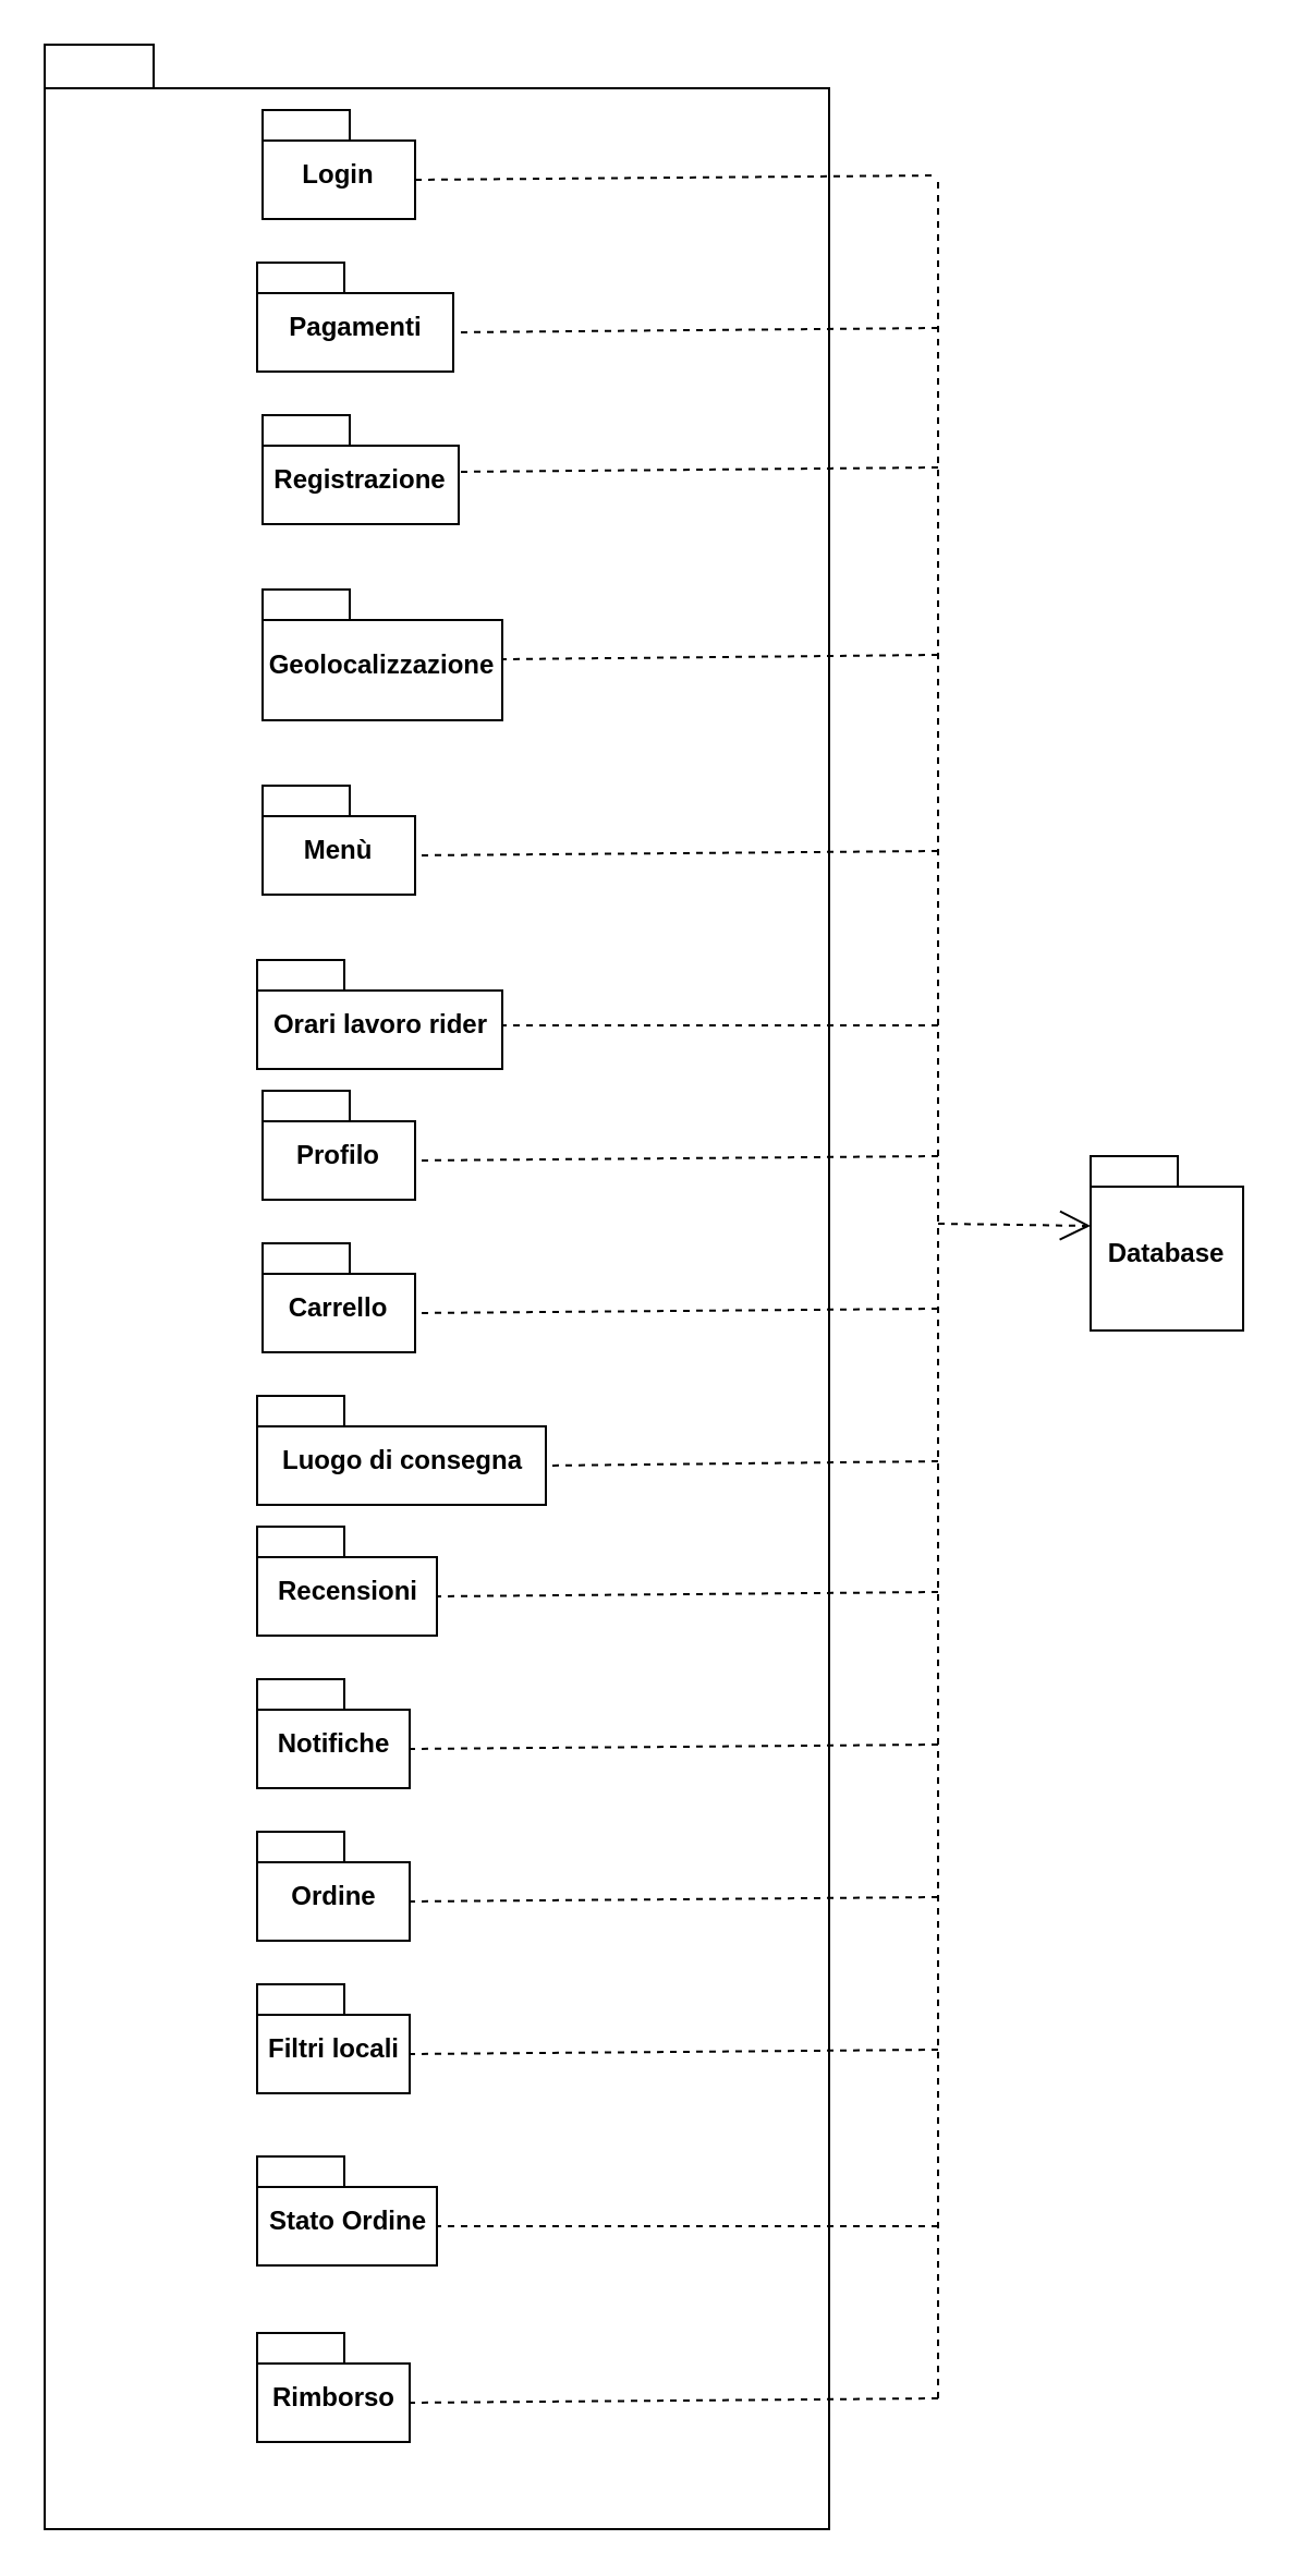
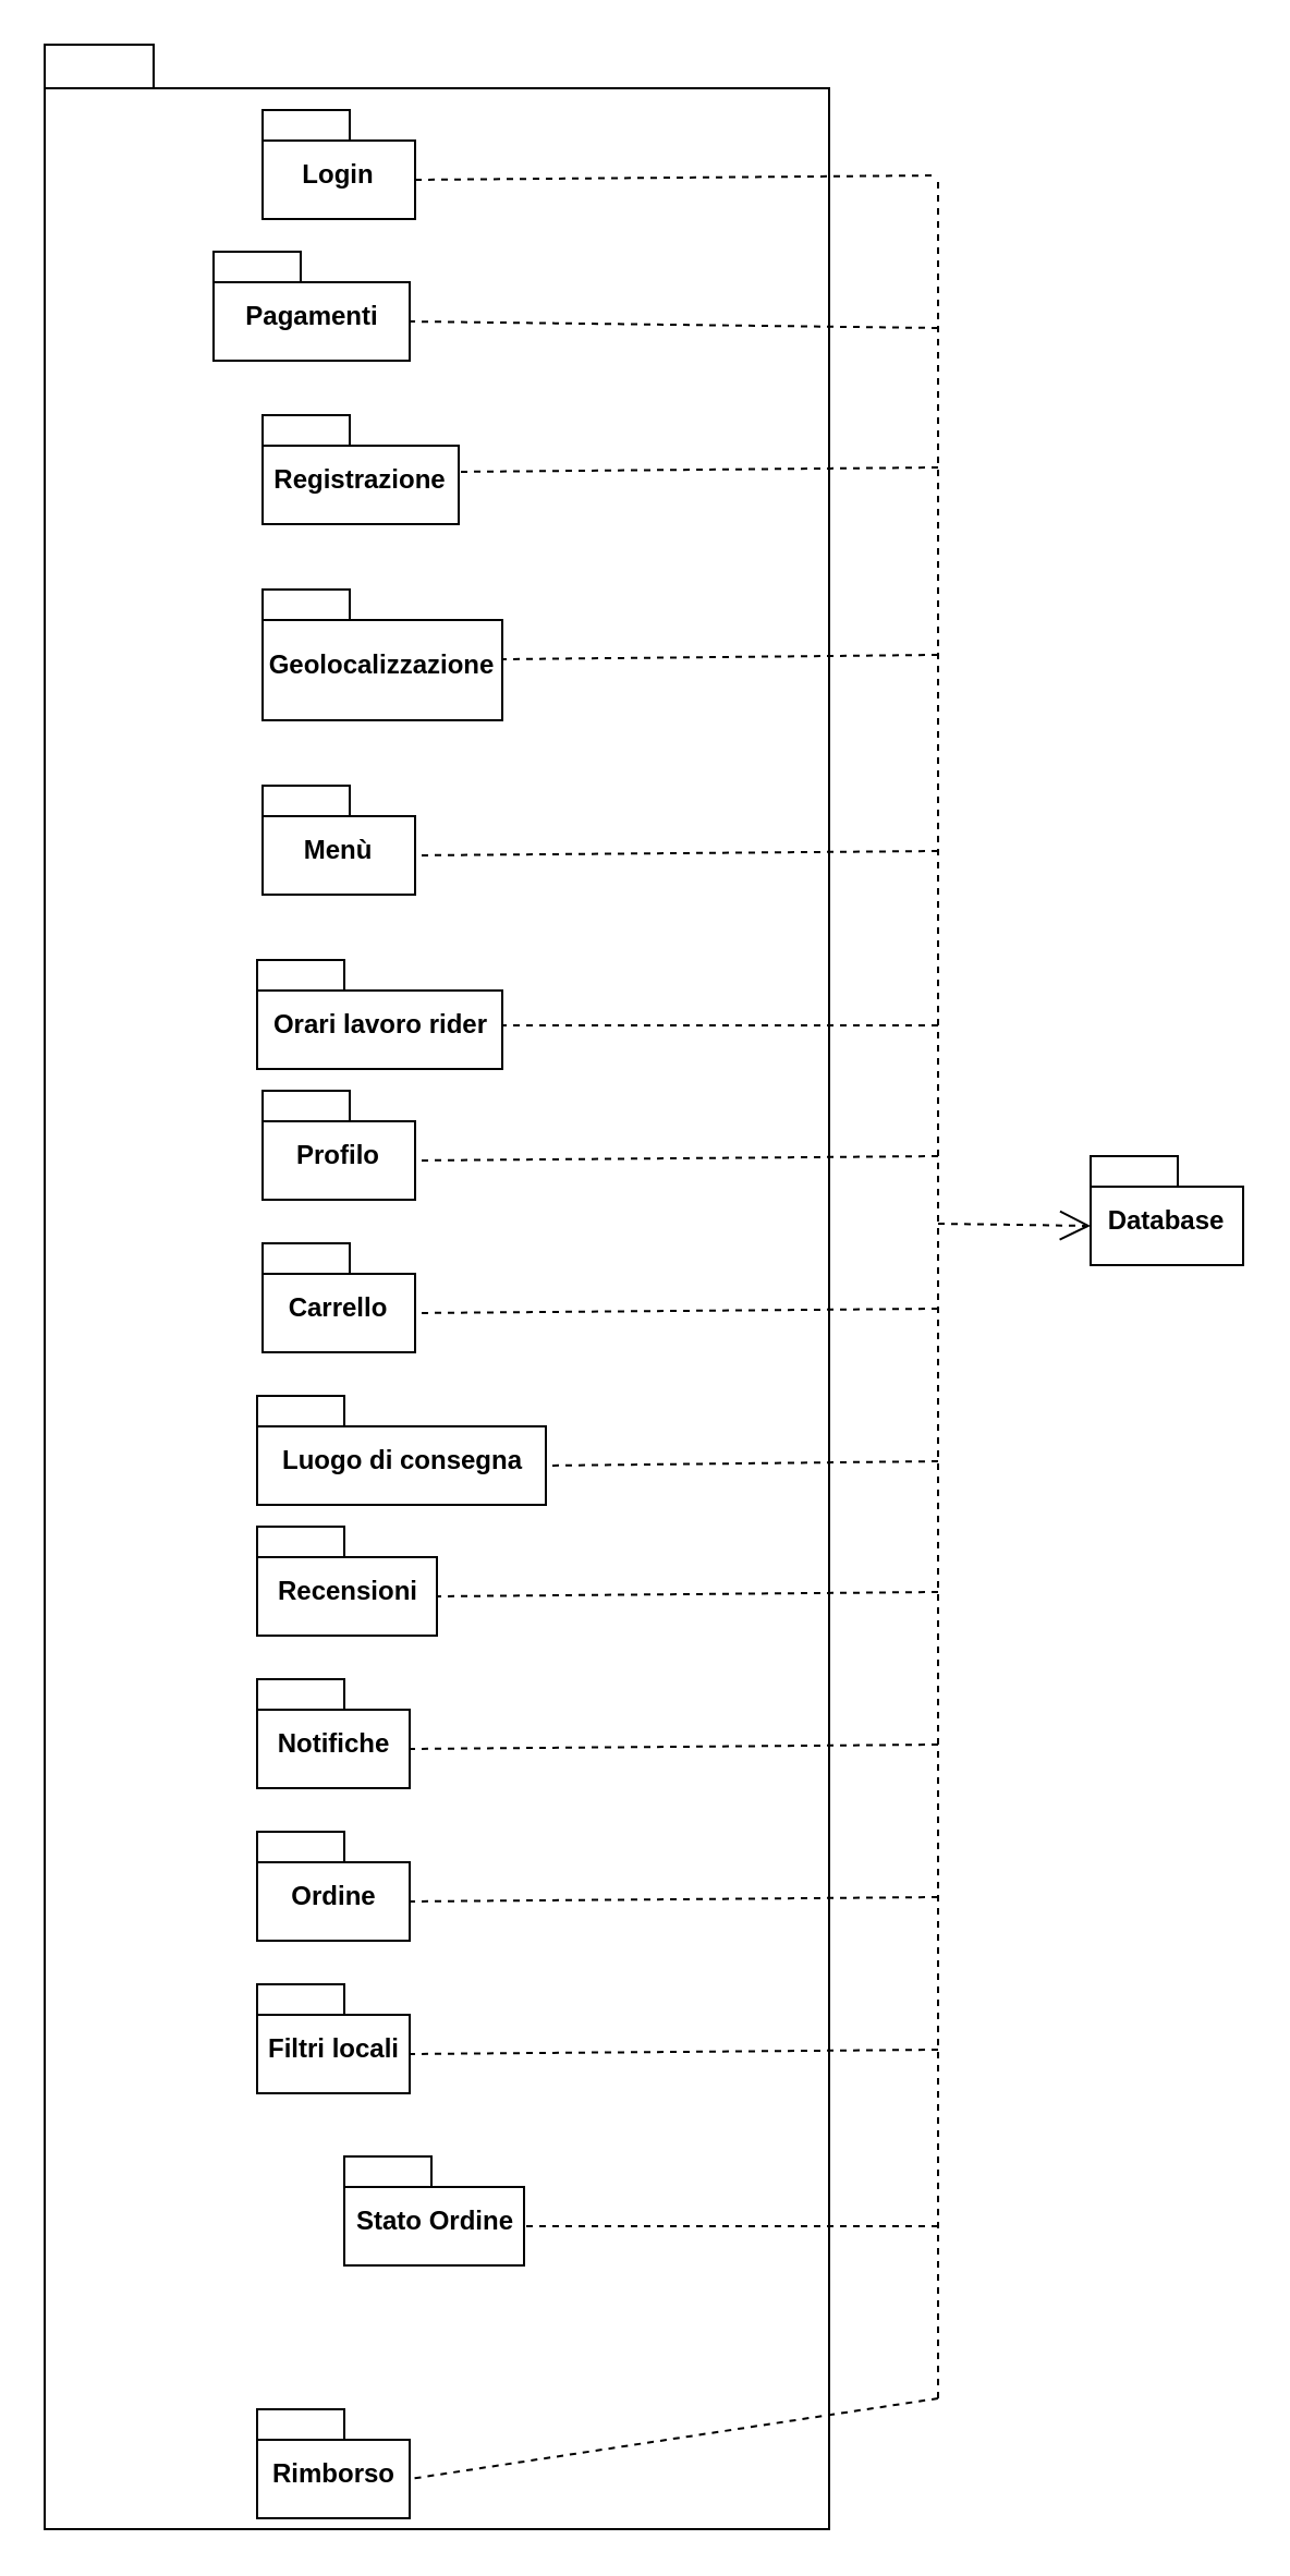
- <mxCell id="4" value="Pagamenti" style="shape=folder;fontStyle=1;spacingTop=10;tabWidth=40;tabHeight=14;tabPosition=left;html=1;whiteSpace=wrap;" parent="1" vertex="1"><mxGeometry x="117.5" y="120" width="90" height="50" as="geometry" /></mxCell>
+ <mxCell id="4" value="Pagamenti" style="shape=folder;fontStyle=1;spacingTop=10;tabWidth=40;tabHeight=14;tabPosition=left;html=1;whiteSpace=wrap;" parent="1" vertex="1"><mxGeometry x="97.5" y="115" width="90" height="50" as="geometry" /></mxCell>
- <mxCell id="16" value="Database" style="shape=folder;fontStyle=1;spacingTop=10;tabWidth=40;tabHeight=14;tabPosition=left;html=1;whiteSpace=wrap;" parent="1" vertex="1"><mxGeometry x="500" y="530" width="70" height="80" as="geometry" /></mxCell>
+ <mxCell id="16" value="Database" style="shape=folder;fontStyle=1;spacingTop=10;tabWidth=40;tabHeight=14;tabPosition=left;html=1;whiteSpace=wrap;" parent="1" vertex="1"><mxGeometry x="500" y="530" width="70" height="50" as="geometry" /></mxCell>
- <mxCell id="33" value="Stato Ordine" style="shape=folder;fontStyle=1;spacingTop=10;tabWidth=40;tabHeight=14;tabPosition=left;html=1;whiteSpace=wrap;" vertex="1" parent="1"><mxGeometry x="117.5" y="989" width="82.5" height="50" as="geometry" /></mxCell>
+ <mxCell id="33" value="Stato Ordine" style="shape=folder;fontStyle=1;spacingTop=10;tabWidth=40;tabHeight=14;tabPosition=left;html=1;whiteSpace=wrap;" vertex="1" parent="1"><mxGeometry x="157.5" y="989" width="82.5" height="50" as="geometry" /></mxCell>
- <mxCell id="34" value="Rimborso" style="shape=folder;fontStyle=1;spacingTop=10;tabWidth=40;tabHeight=14;tabPosition=left;html=1;whiteSpace=wrap;" vertex="1" parent="1"><mxGeometry x="117.5" y="1070" width="70" height="50" as="geometry" /></mxCell>
+ <mxCell id="34" value="Rimborso" style="shape=folder;fontStyle=1;spacingTop=10;tabWidth=40;tabHeight=14;tabPosition=left;html=1;whiteSpace=wrap;" vertex="1" parent="1"><mxGeometry x="117.5" y="1105" width="70" height="50" as="geometry" /></mxCell>
